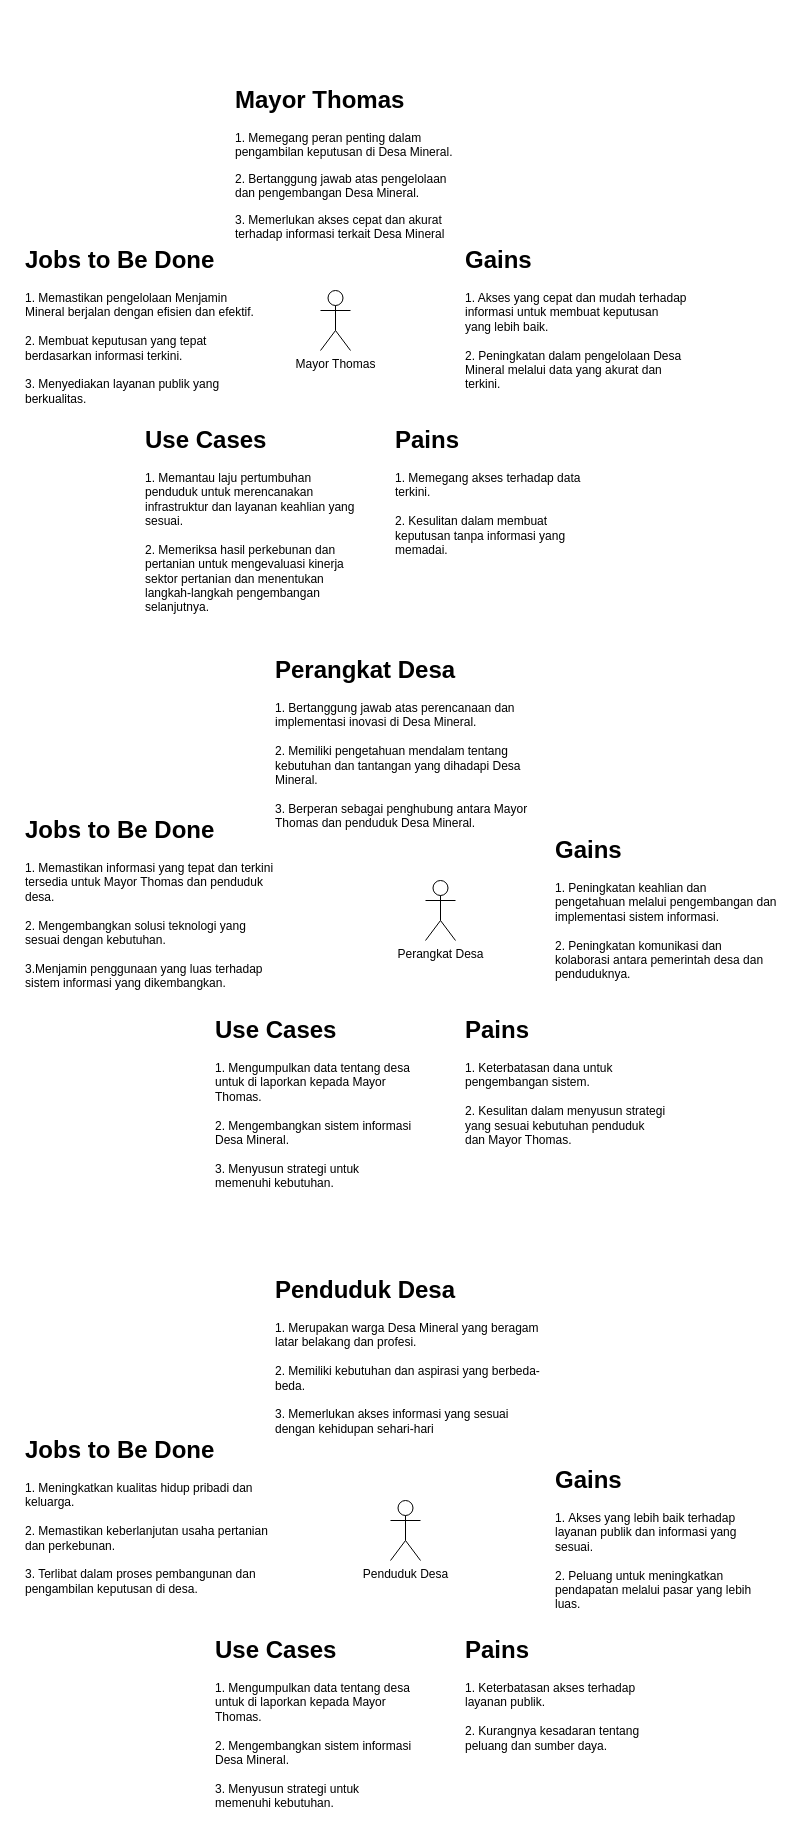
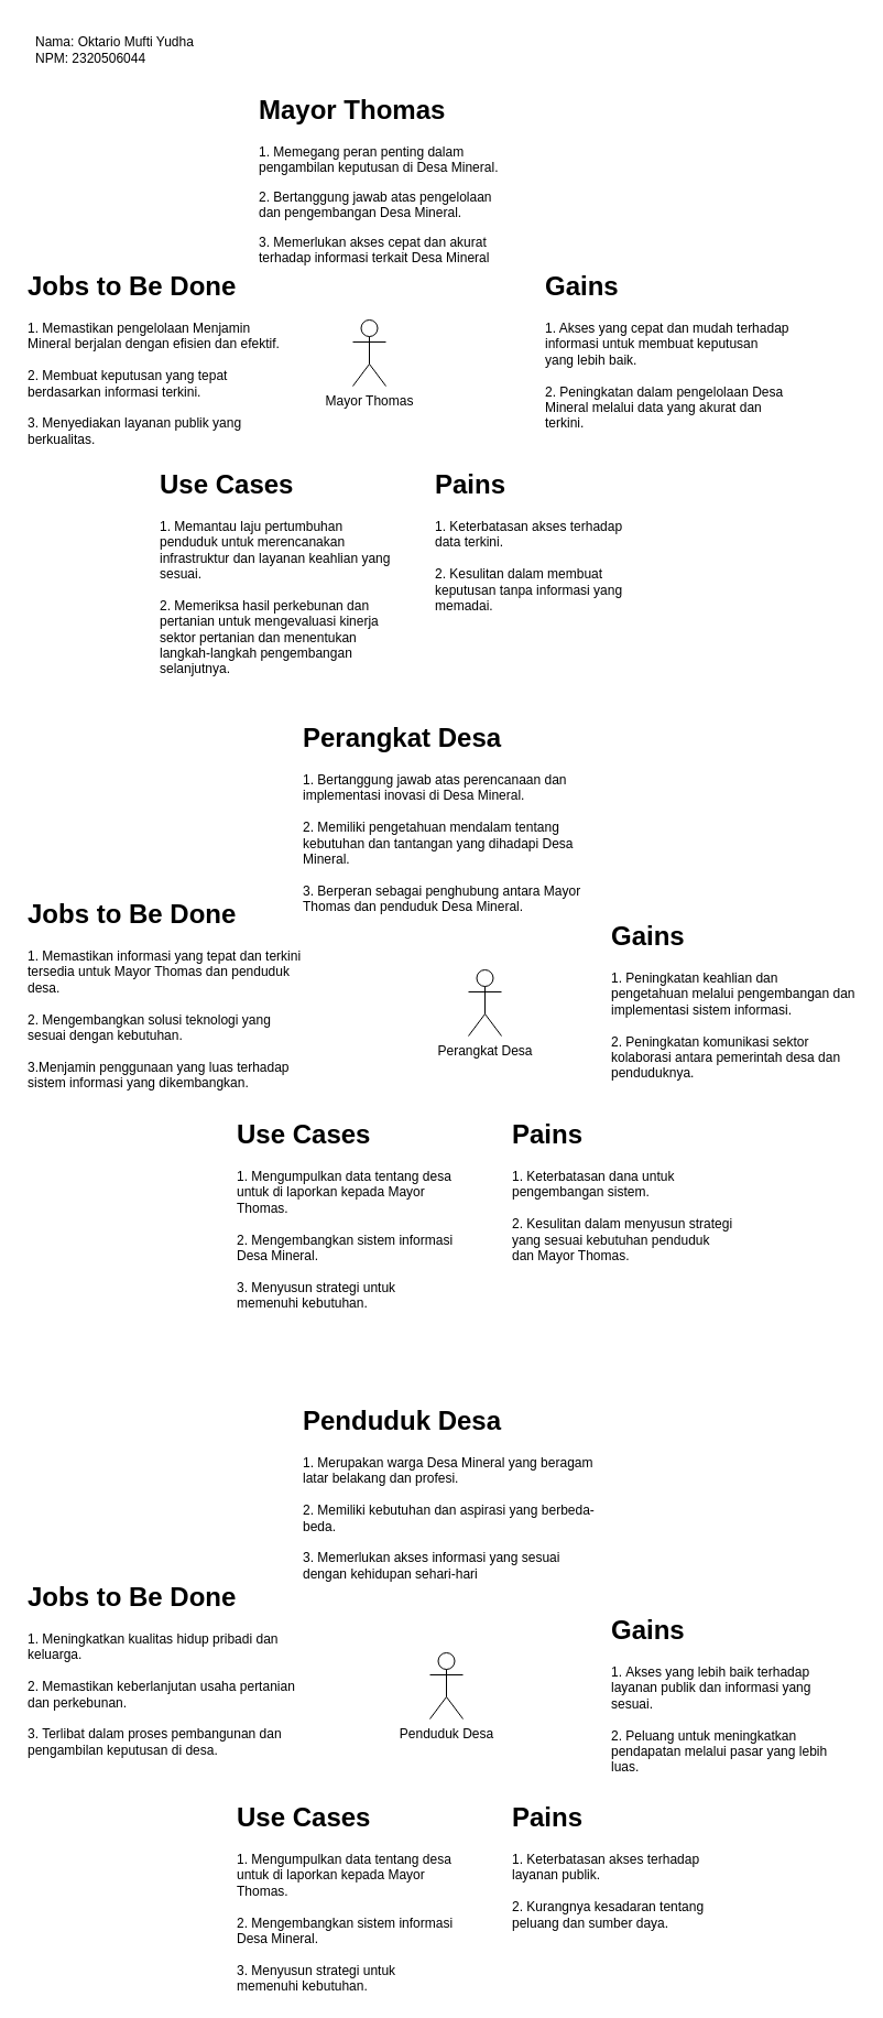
+ <mxCell id="20" value="Nama: Oktario Mufti Yudha&lt;br&gt;NPM: 2320506044" style="text;html=1;align=left;verticalAlign=middle;whiteSpace=wrap;rounded=0;" vertex="1" parent="1"><mxGeometry x="30" y="20" width="160" height="50" as="geometry" /></mxCell>
- <mxCell id="4" value="&lt;h1&gt;Gains&lt;/h1&gt;&lt;div&gt;&lt;div&gt;&lt;div&gt;1. Akses yang cepat dan mudah terhadap informasi untuk membuat keputusan yang lebih baik.&lt;/div&gt;&lt;div&gt;&lt;br&gt;&lt;/div&gt;&lt;div&gt;2. Peningkatan dalam pengelolaan Desa Mineral melalui data yang akurat dan terkini.&lt;/div&gt;&lt;/div&gt;&lt;/div&gt;" style="text;html=1;spacing=5;spacingTop=-20;whiteSpace=wrap;overflow=hidden;rounded=0;" vertex="1" parent="1"><mxGeometry x="460" y="240" width="230" height="160" as="geometry" /></mxCell>
+ <mxCell id="4" value="&lt;h1&gt;Gains&lt;/h1&gt;&lt;div&gt;&lt;div&gt;&lt;div&gt;1. Akses yang cepat dan mudah terhadap informasi untuk membuat keputusan yang lebih baik.&lt;/div&gt;&lt;div&gt;&lt;br&gt;&lt;/div&gt;&lt;div&gt;2. Peningkatan dalam pengelolaan Desa Mineral melalui data yang akurat dan terkini.&lt;/div&gt;&lt;/div&gt;&lt;/div&gt;" style="text;html=1;spacing=5;spacingTop=-20;whiteSpace=wrap;overflow=hidden;rounded=0;" vertex="1" parent="1"><mxGeometry x="490" y="240" width="230" height="160" as="geometry" /></mxCell>
- <mxCell id="5" value="&lt;h1&gt;Pains&lt;/h1&gt;&lt;div&gt;&lt;div&gt;1. Memegang akses terhadap data terkini.&lt;/div&gt;&lt;div&gt;&lt;br&gt;&lt;/div&gt;&lt;div&gt;2. Kesulitan dalam membuat keputusan tanpa informasi yang memadai.&lt;/div&gt;&lt;/div&gt;" style="text;html=1;spacing=5;spacingTop=-20;whiteSpace=wrap;overflow=hidden;rounded=0;" vertex="1" parent="1"><mxGeometry x="390" y="420" width="200" height="140" as="geometry" /></mxCell>
+ <mxCell id="5" value="&lt;h1&gt;Pains&lt;/h1&gt;&lt;div&gt;&lt;div&gt;1. Keterbatasan akses terhadap data terkini.&lt;/div&gt;&lt;div&gt;&lt;br&gt;&lt;/div&gt;&lt;div&gt;2. Kesulitan dalam membuat keputusan tanpa informasi yang memadai.&lt;/div&gt;&lt;/div&gt;" style="text;html=1;spacing=5;spacingTop=-20;whiteSpace=wrap;overflow=hidden;rounded=0;" vertex="1" parent="1"><mxGeometry x="390" y="420" width="200" height="140" as="geometry" /></mxCell>
- <mxCell id="10" value="&lt;h1&gt;Gains&lt;/h1&gt;&lt;div&gt;&lt;span style=&quot;background-color: initial;&quot;&gt;1.&amp;nbsp;Peningkatan keahlian dan pengetahuan melalui pengembangan dan implementasi sistem informasi.&lt;/span&gt;&lt;br&gt;&lt;/div&gt;&lt;div&gt;&lt;br&gt;&lt;/div&gt;2. Peningkatan komunikasi dan kolaborasi antara pemerintah desa dan penduduknya." style="text;html=1;spacing=5;spacingTop=-20;whiteSpace=wrap;overflow=hidden;rounded=0;" vertex="1" parent="1"><mxGeometry x="550" y="830" width="230" height="160" as="geometry" /></mxCell>
+ <mxCell id="10" value="&lt;h1&gt;Gains&lt;/h1&gt;&lt;div&gt;&lt;span style=&quot;background-color: initial;&quot;&gt;1.&amp;nbsp;Peningkatan keahlian dan pengetahuan melalui pengembangan dan implementasi sistem informasi.&lt;/span&gt;&lt;br&gt;&lt;/div&gt;&lt;div&gt;&lt;br&gt;&lt;/div&gt;2. Peningkatan komunikasi sektor kolaborasi antara pemerintah desa dan penduduknya." style="text;html=1;spacing=5;spacingTop=-20;whiteSpace=wrap;overflow=hidden;rounded=0;" vertex="1" parent="1"><mxGeometry x="550" y="830" width="230" height="160" as="geometry" /></mxCell>
